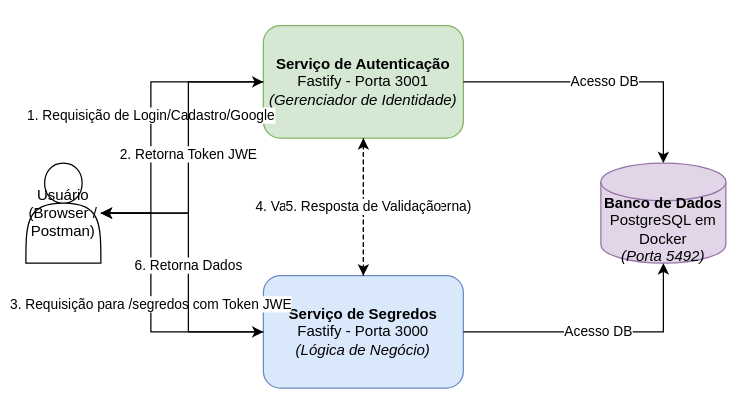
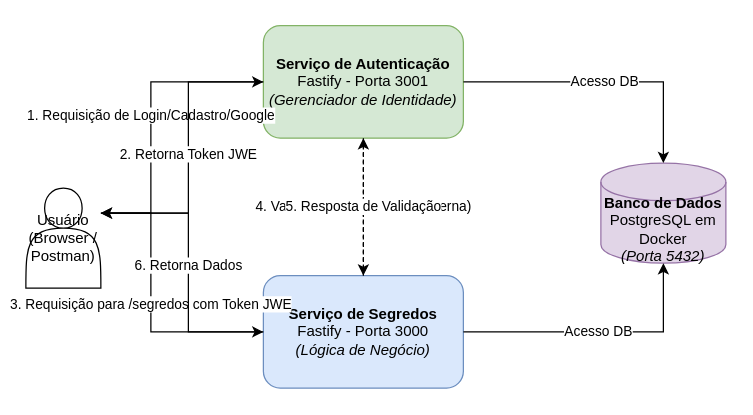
- <mxCell id="2" value="Usuário (Browser / Postman)" style="shape=actor;whiteSpace=wrap;html=1;fontFamily=Helvetica;fontSize=12;" vertex="1" parent="1"><mxGeometry x="20" y="130" width="60" height="80" as="geometry" /></mxCell>
+ <mxCell id="2" value="Usuário (Browser / Postman)" style="shape=actor;whiteSpace=wrap;html=1;fontFamily=Helvetica;fontSize=12;" vertex="1" parent="1"><mxGeometry x="20" y="150" width="60" height="80" as="geometry" /></mxCell>
- <mxCell id="5" value="&lt;b&gt;Banco de Dados&lt;/b&gt;&lt;br&gt;PostgreSQL em Docker&lt;br&gt;&lt;i&gt;(Porta 5492)&lt;/i&gt;" style="shape=cylinder3;whiteSpace=wrap;html=1;boundedLbl=1;backgroundOutline=1;size=15;fillColor=#e1d5e7;strokeColor=#9673a6;fontFamily=Helvetica;fontSize=12;" vertex="1" parent="1"><mxGeometry x="480" y="130" width="100" height="80" as="geometry" /></mxCell>
+ <mxCell id="5" value="&lt;b&gt;Banco de Dados&lt;/b&gt;&lt;br&gt;PostgreSQL em Docker&lt;br&gt;&lt;i&gt;(Porta 5432)&lt;/i&gt;" style="shape=cylinder3;whiteSpace=wrap;html=1;boundedLbl=1;backgroundOutline=1;size=15;fillColor=#e1d5e7;strokeColor=#9673a6;fontFamily=Helvetica;fontSize=12;" vertex="1" parent="1"><mxGeometry x="480" y="130" width="100" height="80" as="geometry" /></mxCell>
